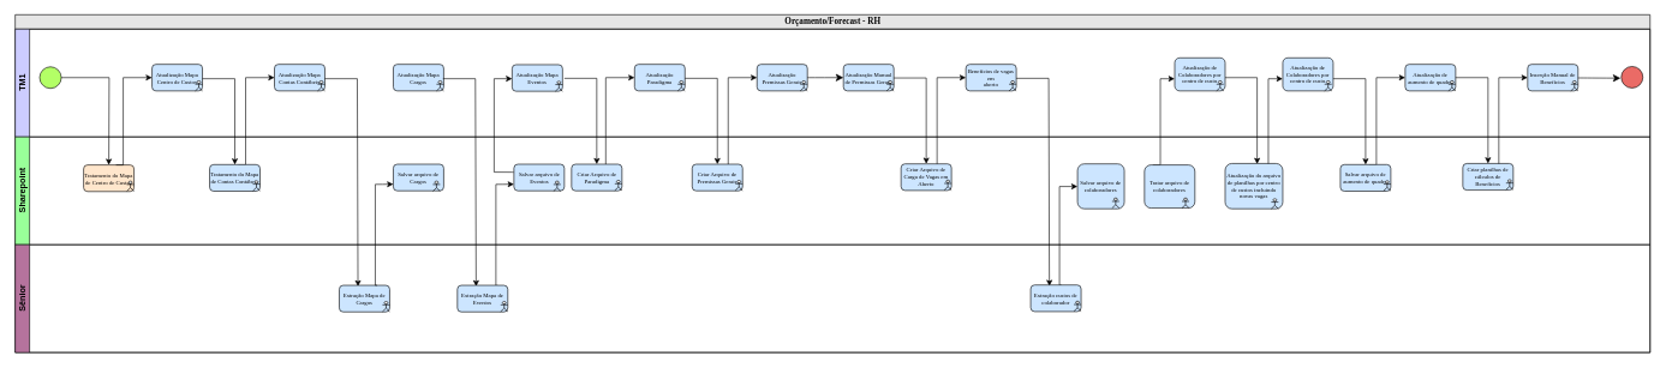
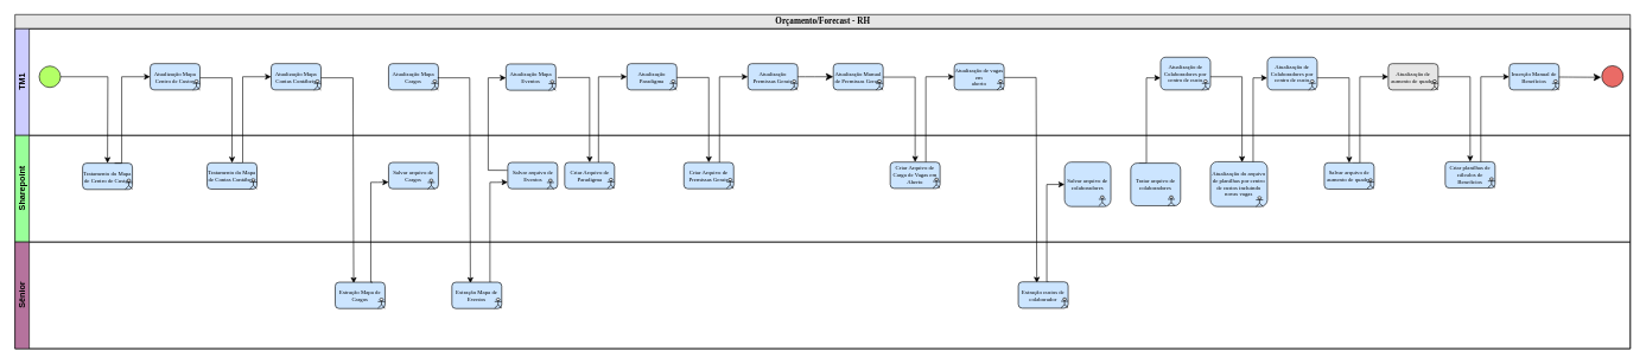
- <mxCell id="27" value="Benefícios de vagas em &lt;br&gt;aberto" style="rounded=1;whiteSpace=wrap;html=1;shadow=0;labelBackgroundColor=none;strokeWidth=1;fontFamily=Verdana;fontSize=8;align=center;fillColor=#CCE5FF;" vertex="1" parent="3"><mxGeometry x="1320" y="49" width="70" height="37" as="geometry" /></mxCell>
+ <mxCell id="27" value="Atualização de vagas em &lt;br&gt;aberto" style="rounded=1;whiteSpace=wrap;html=1;shadow=0;labelBackgroundColor=none;strokeWidth=1;fontFamily=Verdana;fontSize=8;align=center;fillColor=#CCE5FF;" vertex="1" parent="3"><mxGeometry x="1320" y="49" width="70" height="37" as="geometry" /></mxCell>
- <mxCell id="36" value="Atualização de aumento de quadro" style="rounded=1;whiteSpace=wrap;html=1;shadow=0;labelBackgroundColor=none;strokeWidth=1;fontFamily=Verdana;fontSize=8;align=center;fillColor=#CCE5FF;" vertex="1" parent="3"><mxGeometry x="1930" y="49" width="70" height="37" as="geometry" /></mxCell>
+ <mxCell id="36" value="Atualização de aumento de quadro" style="rounded=1;whiteSpace=wrap;html=1;shadow=0;labelBackgroundColor=none;strokeWidth=1;fontFamily=Verdana;fontSize=8;align=center;fillColor=#e6e6e6;" vertex="1" parent="3"><mxGeometry x="1930" y="49" width="70" height="37" as="geometry" /></mxCell>
- <mxCell id="44" value="Tratamento do Mapa de Centro de Custos" style="rounded=1;whiteSpace=wrap;html=1;shadow=0;labelBackgroundColor=none;strokeWidth=1;fontFamily=Verdana;fontSize=8;align=center;fillColor=#ffe6cc;" vertex="1" parent="43"><mxGeometry x="95" y="39" width="70" height="37" as="geometry" /></mxCell>
+ <mxCell id="44" value="Tratamento do Mapa de Centro de Custos" style="rounded=1;whiteSpace=wrap;html=1;shadow=0;labelBackgroundColor=none;strokeWidth=1;fontFamily=Verdana;fontSize=8;align=center;fillColor=#CCE5FF;" vertex="1" parent="43"><mxGeometry x="95" y="39" width="70" height="37" as="geometry" /></mxCell>
